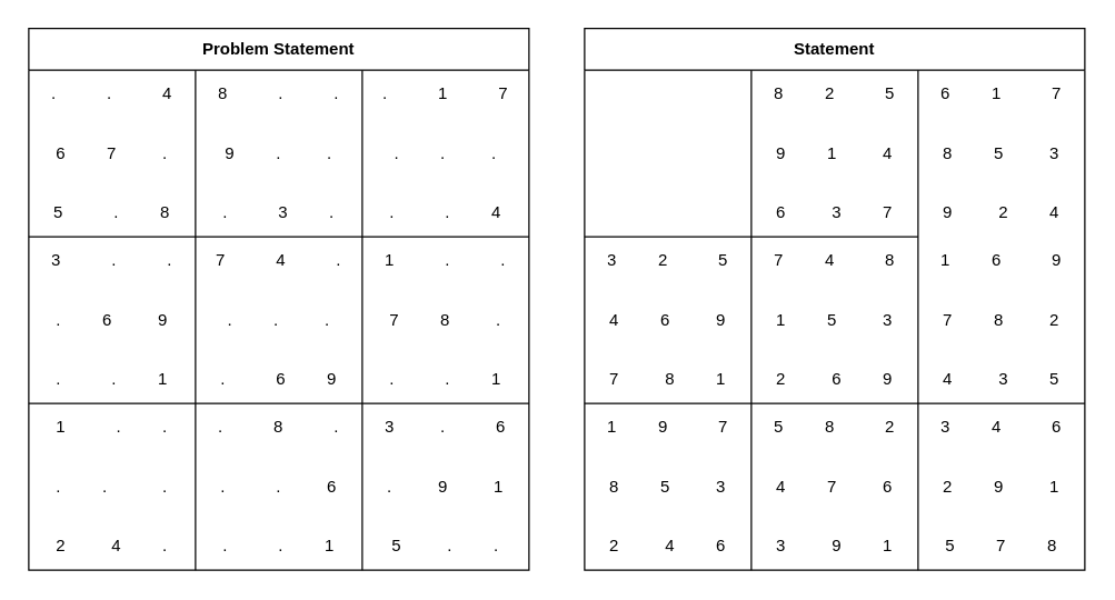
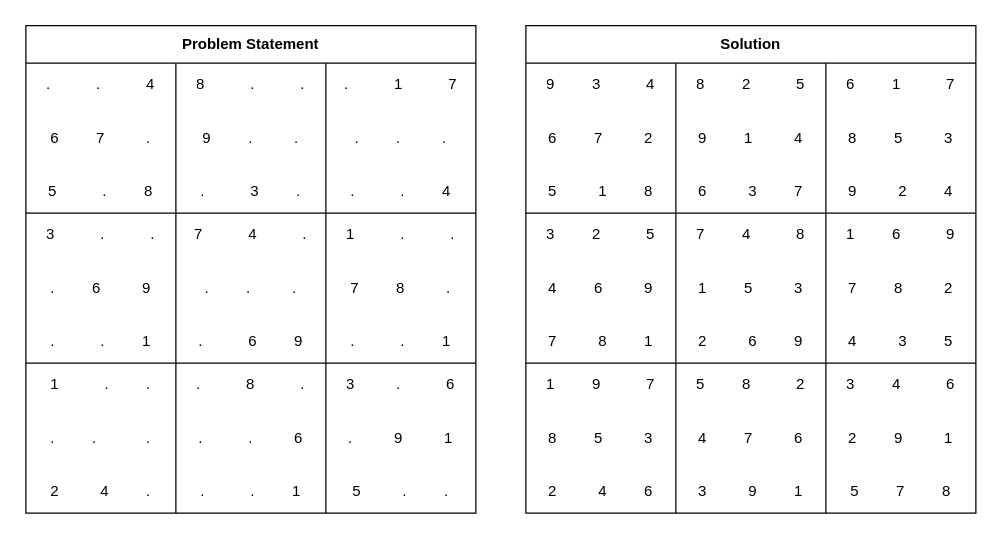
- <mxCell id="23" value="Statement" style="shape=table;html=1;whiteSpace=wrap;startSize=30;container=1;collapsible=0;childLayout=tableLayout;fontStyle=1;align=center;fixedRows=0;" vertex="1" parent="1"><mxGeometry x="420" y="20" width="360" height="390" as="geometry" /></mxCell>
+ <mxCell id="23" value="Solution" style="shape=table;html=1;whiteSpace=wrap;startSize=30;container=1;collapsible=0;childLayout=tableLayout;fontStyle=1;align=center;fixedRows=0;" vertex="1" parent="1"><mxGeometry x="420" y="20" width="360" height="390" as="geometry" /></mxCell>
+ <mxCell id="25" value="9&amp;nbsp; &amp;nbsp; &amp;nbsp; &amp;nbsp; &amp;nbsp;3&amp;nbsp; &amp;nbsp; &amp;nbsp; &amp;nbsp; &amp;nbsp; &amp;nbsp;4&lt;br&gt;&lt;br&gt;&lt;br&gt;6&amp;nbsp; &amp;nbsp; &amp;nbsp; &amp;nbsp; &amp;nbsp;7&amp;nbsp; &amp;nbsp; &amp;nbsp; &amp;nbsp; &amp;nbsp; 2&lt;br&gt;&lt;br&gt;&lt;br&gt;5&amp;nbsp; &amp;nbsp; &amp;nbsp; &amp;nbsp; &amp;nbsp; 1&amp;nbsp; &amp;nbsp; &amp;nbsp; &amp;nbsp; &amp;nbsp;8" style="shape=partialRectangle;html=1;whiteSpace=wrap;connectable=0;fillColor=none;top=0;left=0;bottom=0;right=0;overflow=hidden;" vertex="1" parent="24"><mxGeometry width="120" height="120" as="geometry" /></mxCell>
